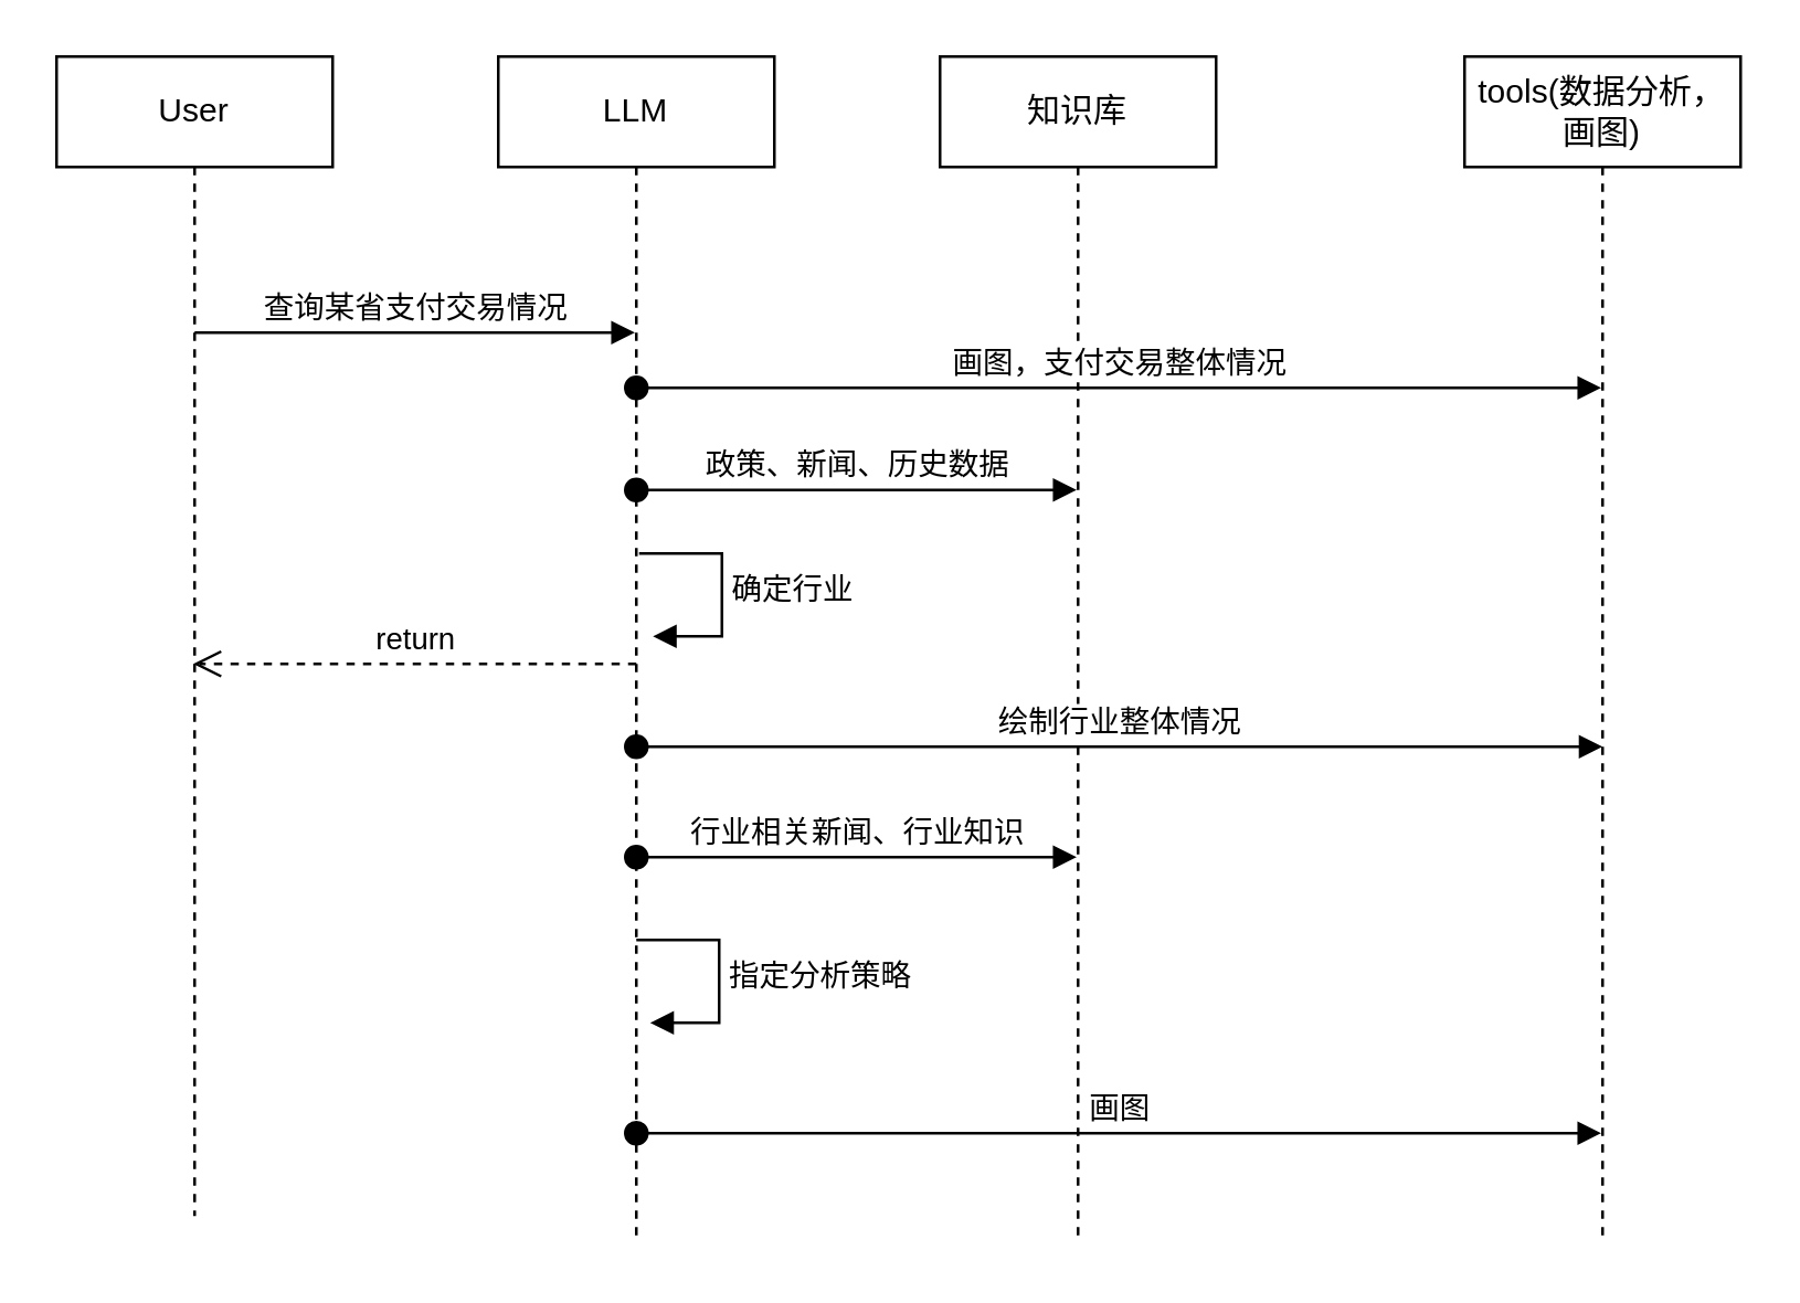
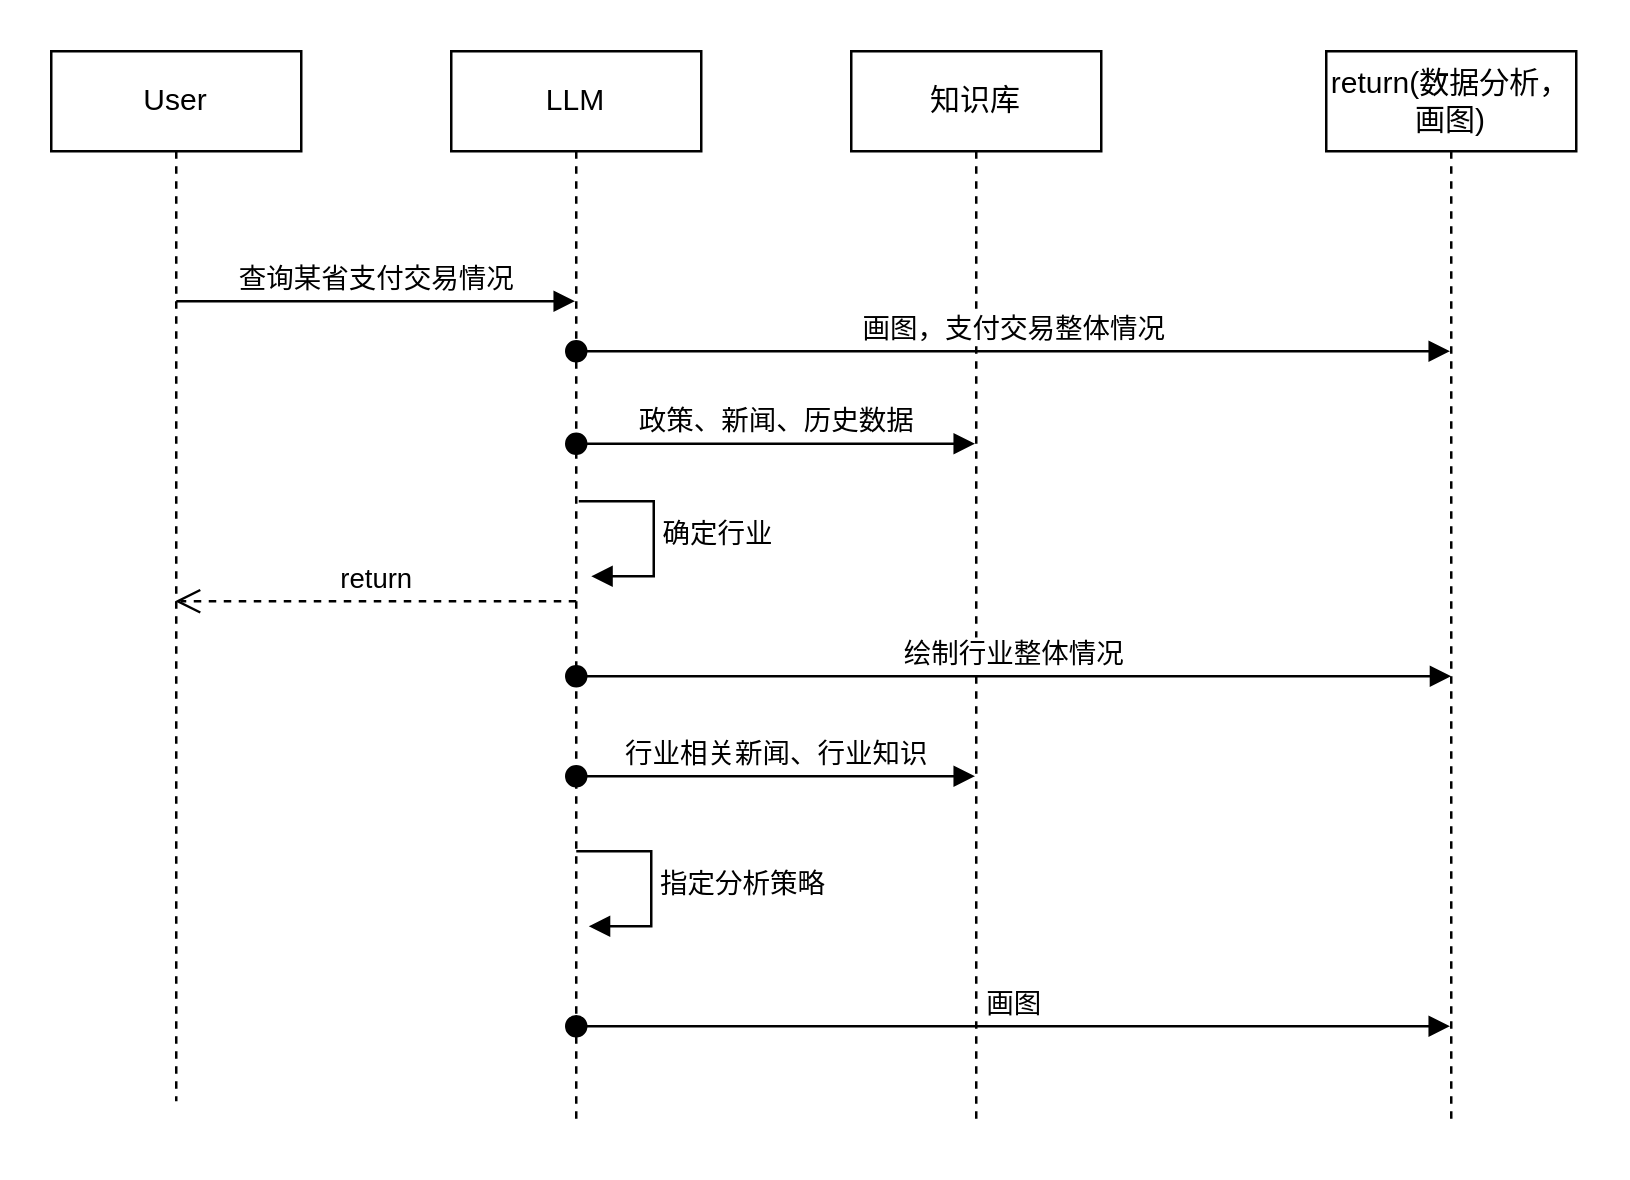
- <mxCell id="5" value="tools(数据分析，画图)" style="shape=umlLifeline;perimeter=lifelinePerimeter;whiteSpace=wrap;html=1;container=1;dropTarget=0;collapsible=0;recursiveResize=0;outlineConnect=0;portConstraint=eastwest;newEdgeStyle={&quot;curved&quot;:0,&quot;rounded&quot;:0};" vertex="1" parent="1"><mxGeometry x="530" y="20" width="100" height="430" as="geometry" /></mxCell>
+ <mxCell id="5" value="return(数据分析，画图)" style="shape=umlLifeline;perimeter=lifelinePerimeter;whiteSpace=wrap;html=1;container=1;dropTarget=0;collapsible=0;recursiveResize=0;outlineConnect=0;portConstraint=eastwest;newEdgeStyle={&quot;curved&quot;:0,&quot;rounded&quot;:0};" vertex="1" parent="1"><mxGeometry x="530" y="20" width="100" height="430" as="geometry" /></mxCell>
